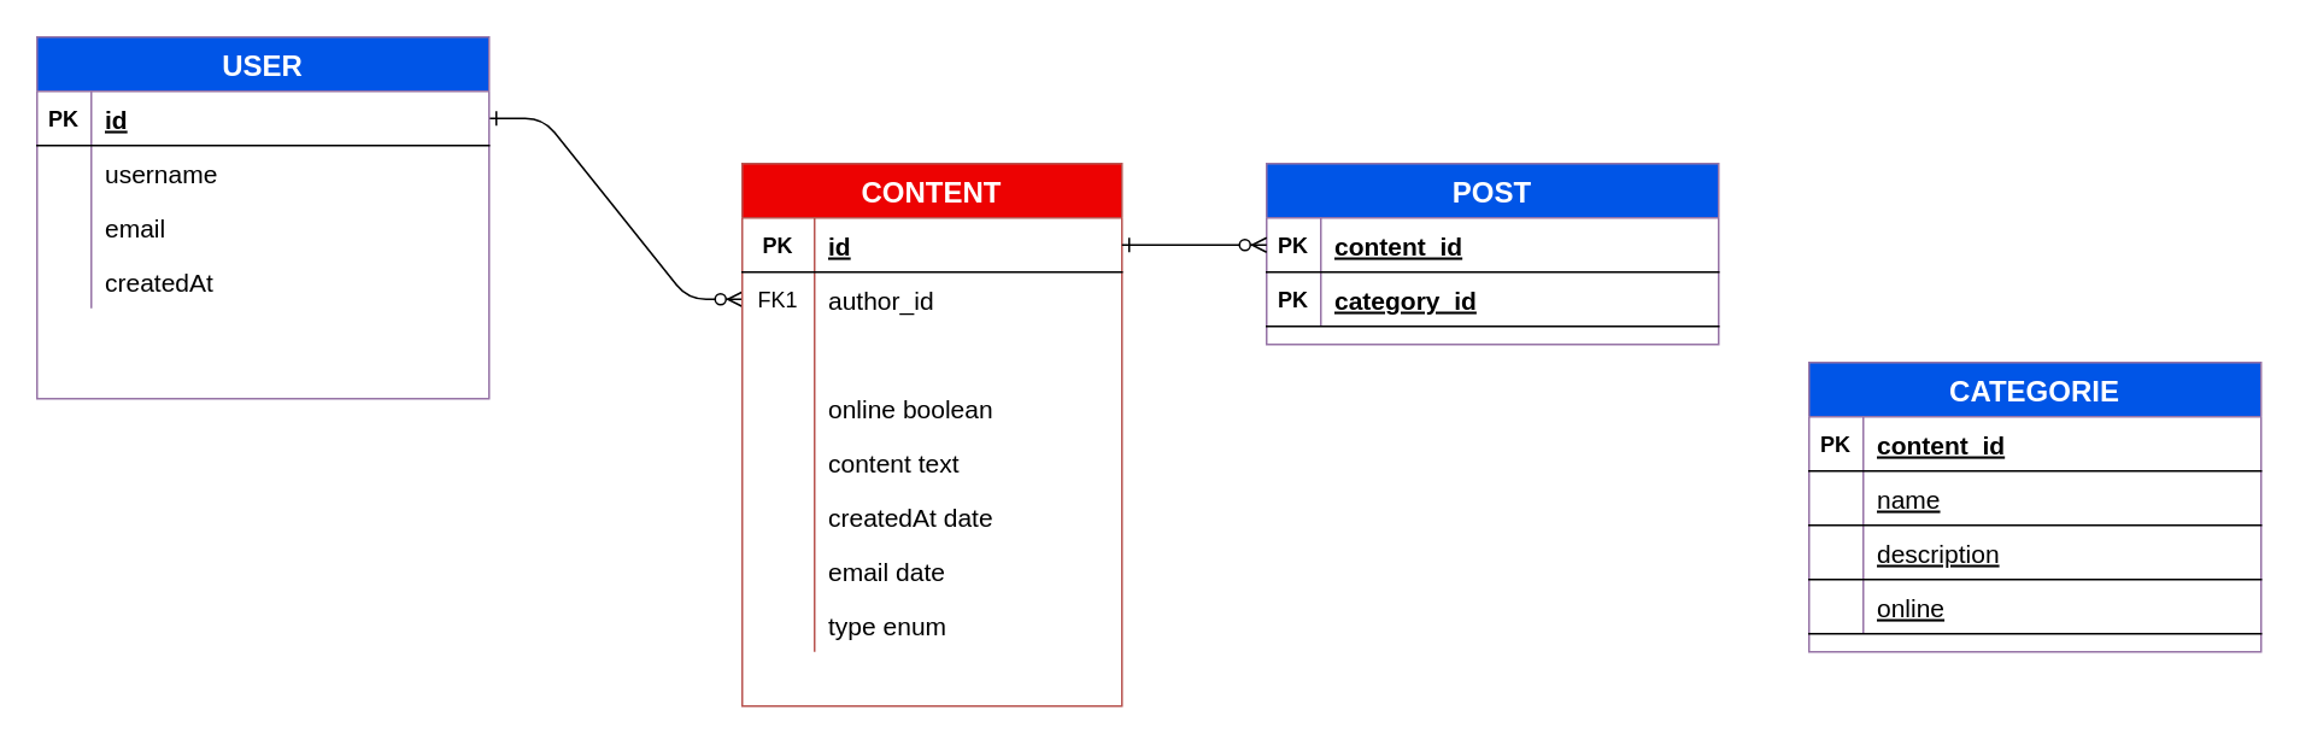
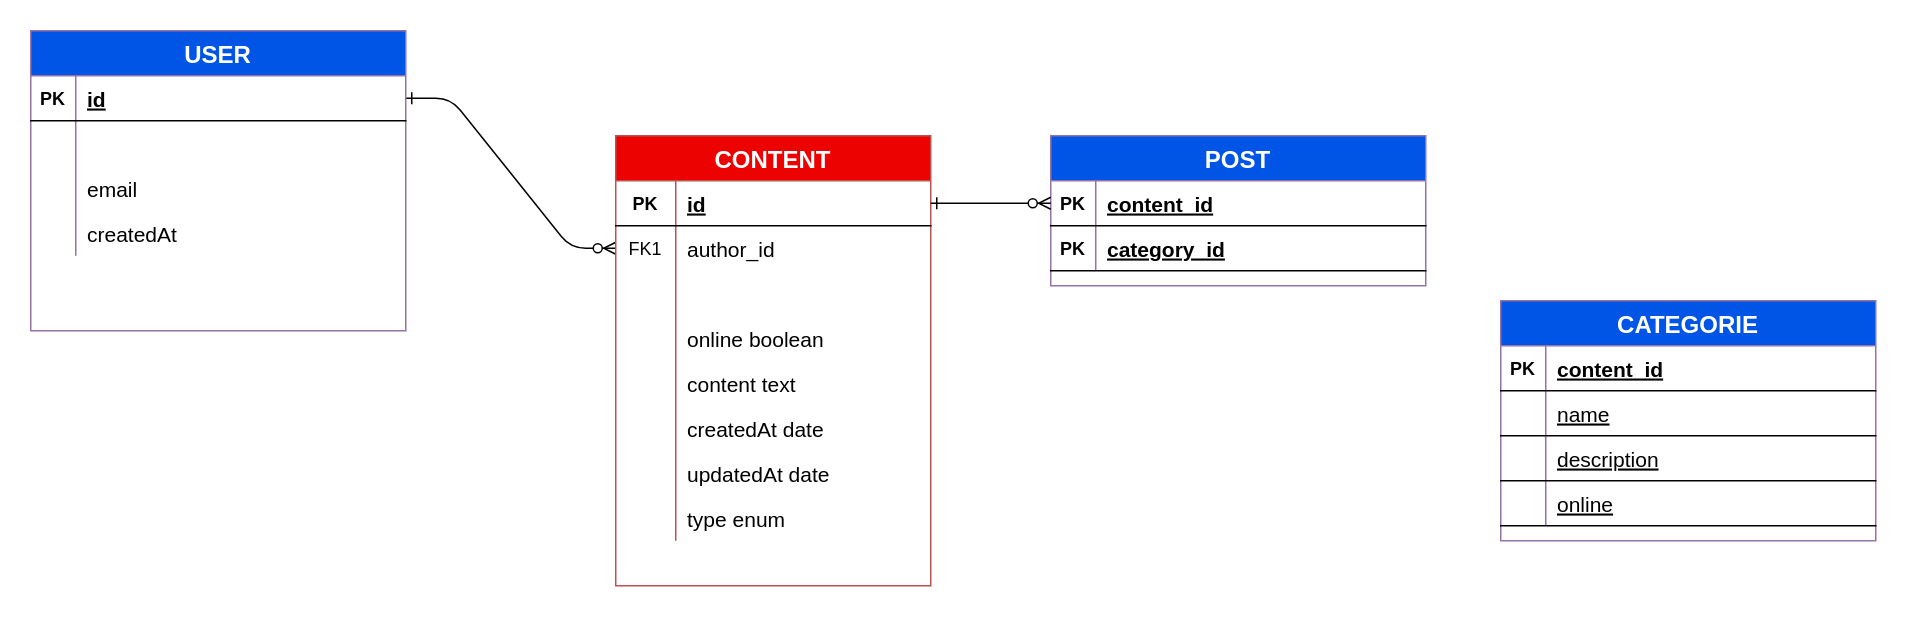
- <mxCell id="35" value="username" style="shape=partialRectangle;overflow=hidden;connectable=0;fillColor=none;top=0;left=0;bottom=0;right=0;align=left;spacingLeft=6;fontSize=14;" parent="33" vertex="1"><mxGeometry x="30" width="220" height="30" as="geometry" /></mxCell>
- <mxCell id="23" value="email date" style="shape=partialRectangle;overflow=hidden;connectable=0;fillColor=none;top=0;left=0;bottom=0;right=0;align=left;spacingLeft=6;fontSize=14;" vertex="1" parent="21"><mxGeometry x="40" width="170" height="30" as="geometry" /></mxCell>
+ <mxCell id="23" value="updatedAt date" style="shape=partialRectangle;overflow=hidden;connectable=0;fillColor=none;top=0;left=0;bottom=0;right=0;align=left;spacingLeft=6;fontSize=14;" vertex="1" parent="21"><mxGeometry x="40" width="170" height="30" as="geometry" /></mxCell>
